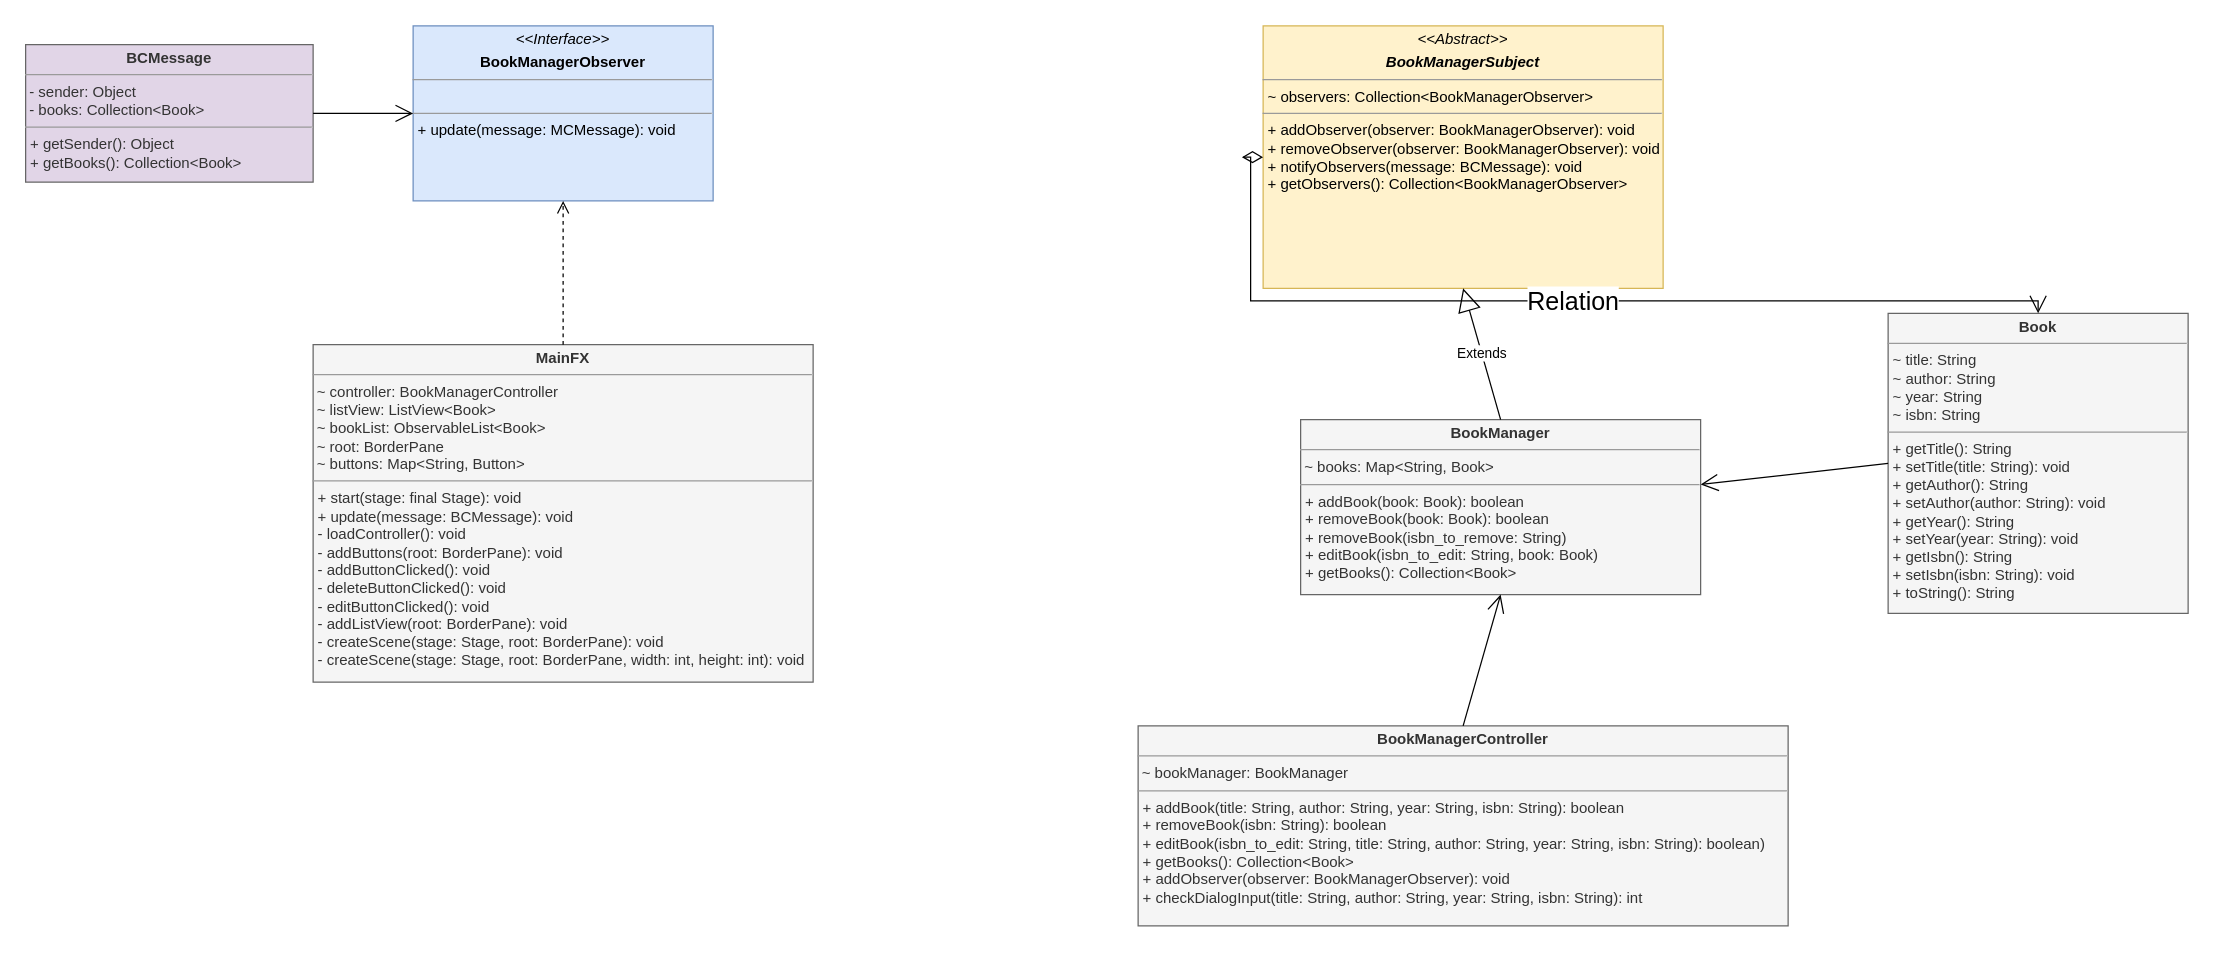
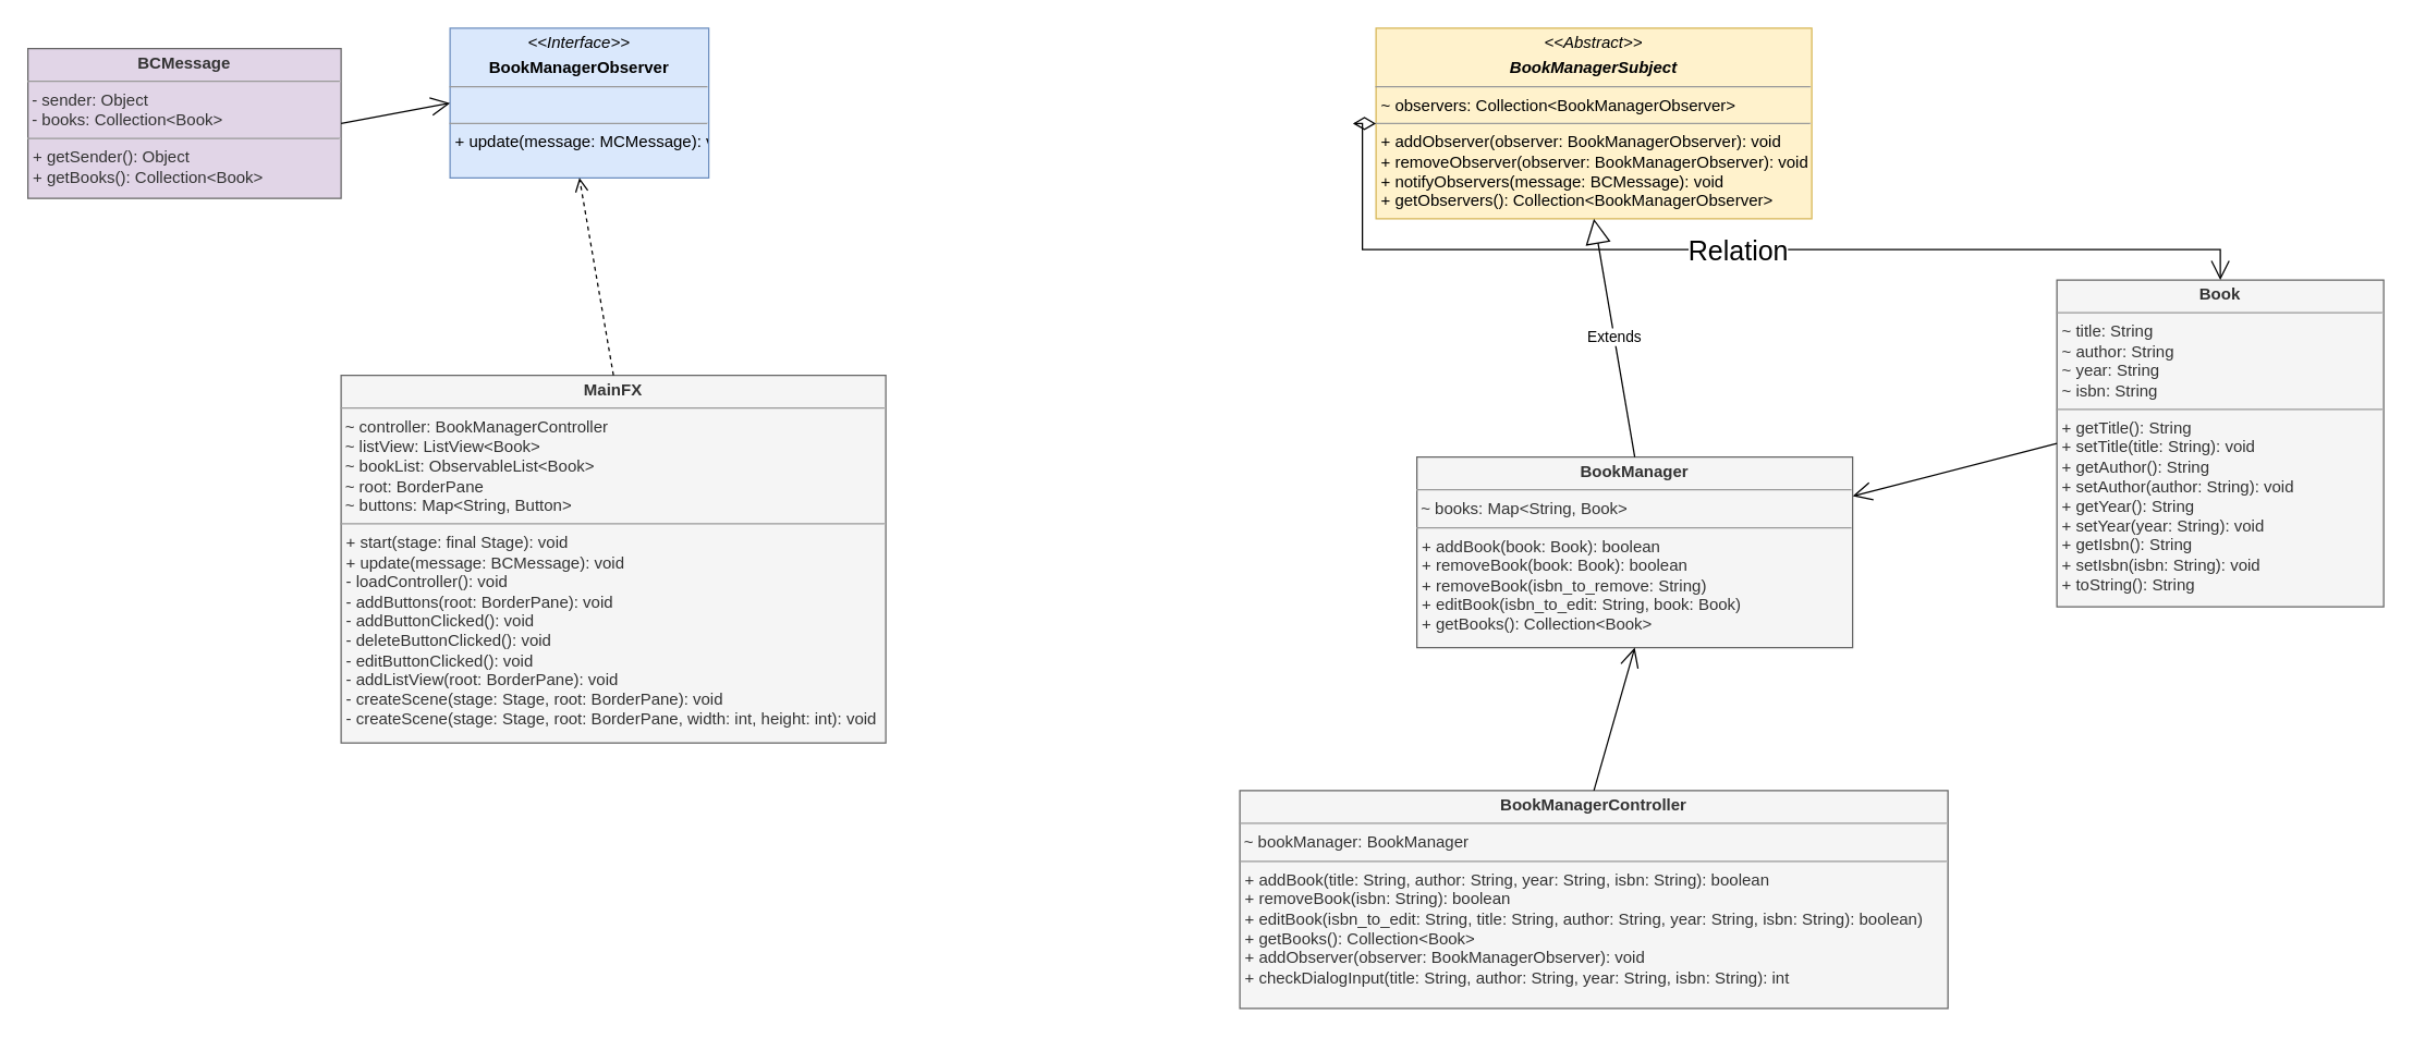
- <mxCell id="5" value="&lt;p style=&quot;margin:0px;margin-top:4px;text-align:center;&quot;&gt;&lt;i&gt;&amp;lt;&amp;lt;Interface&amp;gt;&amp;gt;&lt;/i&gt;&lt;/p&gt;&lt;p style=&quot;margin:0px;margin-top:4px;text-align:center;&quot;&gt;&lt;b&gt;BookManagerObserver&lt;/b&gt;&lt;br&gt;&lt;/p&gt;&lt;hr size=&quot;1&quot;&gt;&lt;p style=&quot;margin:0px;margin-left:4px;&quot;&gt;&lt;br&gt;&lt;/p&gt;&lt;hr size=&quot;1&quot;&gt;&lt;p style=&quot;margin:0px;margin-left:4px;&quot;&gt;+ update(message: MCMessage): void&lt;br&gt;&lt;/p&gt;" style="verticalAlign=top;align=left;overflow=fill;fontSize=12;fontFamily=Helvetica;html=1;fillColor=#dae8fc;strokeColor=#6c8ebf;" parent="1" vertex="1"><mxGeometry x="330" y="20" width="240" height="140" as="geometry" /></mxCell>
+ <mxCell id="5" value="&lt;p style=&quot;margin:0px;margin-top:4px;text-align:center;&quot;&gt;&lt;i&gt;&amp;lt;&amp;lt;Interface&amp;gt;&amp;gt;&lt;/i&gt;&lt;/p&gt;&lt;p style=&quot;margin:0px;margin-top:4px;text-align:center;&quot;&gt;&lt;b&gt;BookManagerObserver&lt;/b&gt;&lt;br&gt;&lt;/p&gt;&lt;hr size=&quot;1&quot;&gt;&lt;p style=&quot;margin:0px;margin-left:4px;&quot;&gt;&lt;br&gt;&lt;/p&gt;&lt;hr size=&quot;1&quot;&gt;&lt;p style=&quot;margin:0px;margin-left:4px;&quot;&gt;+ update(message: MCMessage): void&lt;br&gt;&lt;/p&gt;" style="verticalAlign=top;align=left;overflow=fill;fontSize=12;fontFamily=Helvetica;html=1;fillColor=#dae8fc;strokeColor=#6c8ebf;" parent="1" vertex="1"><mxGeometry x="330" y="20" width="190" height="110" as="geometry" /></mxCell>
- <mxCell id="7" value="&lt;p style=&quot;margin:0px;margin-top:4px;text-align:center;&quot;&gt;&lt;i&gt;&amp;lt;&amp;lt;Abstract&amp;gt;&amp;gt;&lt;/i&gt;&lt;/p&gt;&lt;p style=&quot;margin:0px;margin-top:4px;text-align:center;&quot;&gt;&lt;i&gt;&lt;b&gt;BookManagerSubject&lt;/b&gt;&lt;/i&gt;&lt;br&gt;&lt;/p&gt;&lt;hr size=&quot;1&quot;&gt;&lt;p style=&quot;margin:0px;margin-left:4px;&quot;&gt;~ observers: Collection&amp;lt;BookManagerObserver&amp;gt;&lt;br&gt;&lt;/p&gt;&lt;hr size=&quot;1&quot;&gt;&lt;p style=&quot;margin:0px;margin-left:4px;&quot;&gt;+ addObserver(observer: BookManagerObserver): void&lt;/p&gt;&lt;p style=&quot;margin:0px;margin-left:4px;&quot;&gt;+ removeObserver(observer: BookManagerObserver): void&lt;/p&gt;&lt;p style=&quot;margin:0px;margin-left:4px;&quot;&gt;+ notifyObservers(message: BCMessage): void&lt;/p&gt;&lt;p style=&quot;margin:0px;margin-left:4px;&quot;&gt;+ getObservers(): Collection&amp;lt;BookManagerObserver&amp;gt;&lt;br&gt;&lt;/p&gt;" style="verticalAlign=top;align=left;overflow=fill;fontSize=12;fontFamily=Helvetica;html=1;fillColor=#fff2cc;strokeColor=#d6b656;" parent="1" vertex="1"><mxGeometry x="1010" y="20" width="320" height="210" as="geometry" /></mxCell>
+ <mxCell id="7" value="&lt;p style=&quot;margin:0px;margin-top:4px;text-align:center;&quot;&gt;&lt;i&gt;&amp;lt;&amp;lt;Abstract&amp;gt;&amp;gt;&lt;/i&gt;&lt;/p&gt;&lt;p style=&quot;margin:0px;margin-top:4px;text-align:center;&quot;&gt;&lt;i&gt;&lt;b&gt;BookManagerSubject&lt;/b&gt;&lt;/i&gt;&lt;br&gt;&lt;/p&gt;&lt;hr size=&quot;1&quot;&gt;&lt;p style=&quot;margin:0px;margin-left:4px;&quot;&gt;~ observers: Collection&amp;lt;BookManagerObserver&amp;gt;&lt;br&gt;&lt;/p&gt;&lt;hr size=&quot;1&quot;&gt;&lt;p style=&quot;margin:0px;margin-left:4px;&quot;&gt;+ addObserver(observer: BookManagerObserver): void&lt;/p&gt;&lt;p style=&quot;margin:0px;margin-left:4px;&quot;&gt;+ removeObserver(observer: BookManagerObserver): void&lt;/p&gt;&lt;p style=&quot;margin:0px;margin-left:4px;&quot;&gt;+ notifyObservers(message: BCMessage): void&lt;/p&gt;&lt;p style=&quot;margin:0px;margin-left:4px;&quot;&gt;+ getObservers(): Collection&amp;lt;BookManagerObserver&amp;gt;&lt;br&gt;&lt;/p&gt;" style="verticalAlign=top;align=left;overflow=fill;fontSize=12;fontFamily=Helvetica;html=1;fillColor=#fff2cc;strokeColor=#d6b656;" parent="1" vertex="1"><mxGeometry x="1010" y="20" width="320" height="140" as="geometry" /></mxCell>
- <mxCell id="2" value="&lt;p style=&quot;margin:0px;margin-top:4px;text-align:center;&quot;&gt;&lt;b&gt;Book&lt;/b&gt;&lt;/p&gt;&lt;hr size=&quot;1&quot;&gt;&lt;p style=&quot;margin:0px;margin-left:4px;&quot;&gt;~ title: String&lt;/p&gt;&lt;p style=&quot;margin:0px;margin-left:4px;&quot;&gt;~ author: String&lt;/p&gt;&lt;p style=&quot;margin:0px;margin-left:4px;&quot;&gt;~ year: String&lt;/p&gt;&lt;p style=&quot;margin:0px;margin-left:4px;&quot;&gt;~ isbn: String&lt;br&gt;&lt;/p&gt;&lt;hr size=&quot;1&quot;&gt;&lt;p style=&quot;margin:0px;margin-left:4px;&quot;&gt;+ getTitle(): String&lt;/p&gt;&lt;p style=&quot;margin:0px;margin-left:4px;&quot;&gt;+ setTitle(title: String): void&lt;/p&gt;&lt;p style=&quot;margin:0px;margin-left:4px;&quot;&gt;+ getAuthor(): String&lt;/p&gt;&lt;p style=&quot;margin:0px;margin-left:4px;&quot;&gt;+ setAuthor(author: String): void&lt;/p&gt;&lt;p style=&quot;margin:0px;margin-left:4px;&quot;&gt;+ getYear(): String&lt;/p&gt;&lt;p style=&quot;margin:0px;margin-left:4px;&quot;&gt;+ setYear(year: String): void&lt;/p&gt;&lt;p style=&quot;margin:0px;margin-left:4px;&quot;&gt;+ getIsbn(): String&lt;/p&gt;&lt;p style=&quot;margin:0px;margin-left:4px;&quot;&gt;+ setIsbn(isbn: String): void&lt;/p&gt;&lt;p style=&quot;margin:0px;margin-left:4px;&quot;&gt;+ toString(): String&lt;br&gt;&lt;/p&gt;" style="verticalAlign=top;align=left;overflow=fill;fontSize=12;fontFamily=Helvetica;html=1;fillColor=#f5f5f5;fontColor=#333333;strokeColor=#666666;" parent="1" vertex="1"><mxGeometry x="1510" y="250" width="240" height="240" as="geometry" /></mxCell>
+ <mxCell id="2" value="&lt;p style=&quot;margin:0px;margin-top:4px;text-align:center;&quot;&gt;&lt;b&gt;Book&lt;/b&gt;&lt;/p&gt;&lt;hr size=&quot;1&quot;&gt;&lt;p style=&quot;margin:0px;margin-left:4px;&quot;&gt;~ title: String&lt;/p&gt;&lt;p style=&quot;margin:0px;margin-left:4px;&quot;&gt;~ author: String&lt;/p&gt;&lt;p style=&quot;margin:0px;margin-left:4px;&quot;&gt;~ year: String&lt;/p&gt;&lt;p style=&quot;margin:0px;margin-left:4px;&quot;&gt;~ isbn: String&lt;br&gt;&lt;/p&gt;&lt;hr size=&quot;1&quot;&gt;&lt;p style=&quot;margin:0px;margin-left:4px;&quot;&gt;+ getTitle(): String&lt;/p&gt;&lt;p style=&quot;margin:0px;margin-left:4px;&quot;&gt;+ setTitle(title: String): void&lt;/p&gt;&lt;p style=&quot;margin:0px;margin-left:4px;&quot;&gt;+ getAuthor(): String&lt;/p&gt;&lt;p style=&quot;margin:0px;margin-left:4px;&quot;&gt;+ setAuthor(author: String): void&lt;/p&gt;&lt;p style=&quot;margin:0px;margin-left:4px;&quot;&gt;+ getYear(): String&lt;/p&gt;&lt;p style=&quot;margin:0px;margin-left:4px;&quot;&gt;+ setYear(year: String): void&lt;/p&gt;&lt;p style=&quot;margin:0px;margin-left:4px;&quot;&gt;+ getIsbn(): String&lt;/p&gt;&lt;p style=&quot;margin:0px;margin-left:4px;&quot;&gt;+ setIsbn(isbn: String): void&lt;/p&gt;&lt;p style=&quot;margin:0px;margin-left:4px;&quot;&gt;+ toString(): String&lt;br&gt;&lt;/p&gt;" style="verticalAlign=top;align=left;overflow=fill;fontSize=12;fontFamily=Helvetica;html=1;fillColor=#f5f5f5;fontColor=#333333;strokeColor=#666666;" parent="1" vertex="1"><mxGeometry x="1510" y="205" width="240" height="240" as="geometry" /></mxCell>
